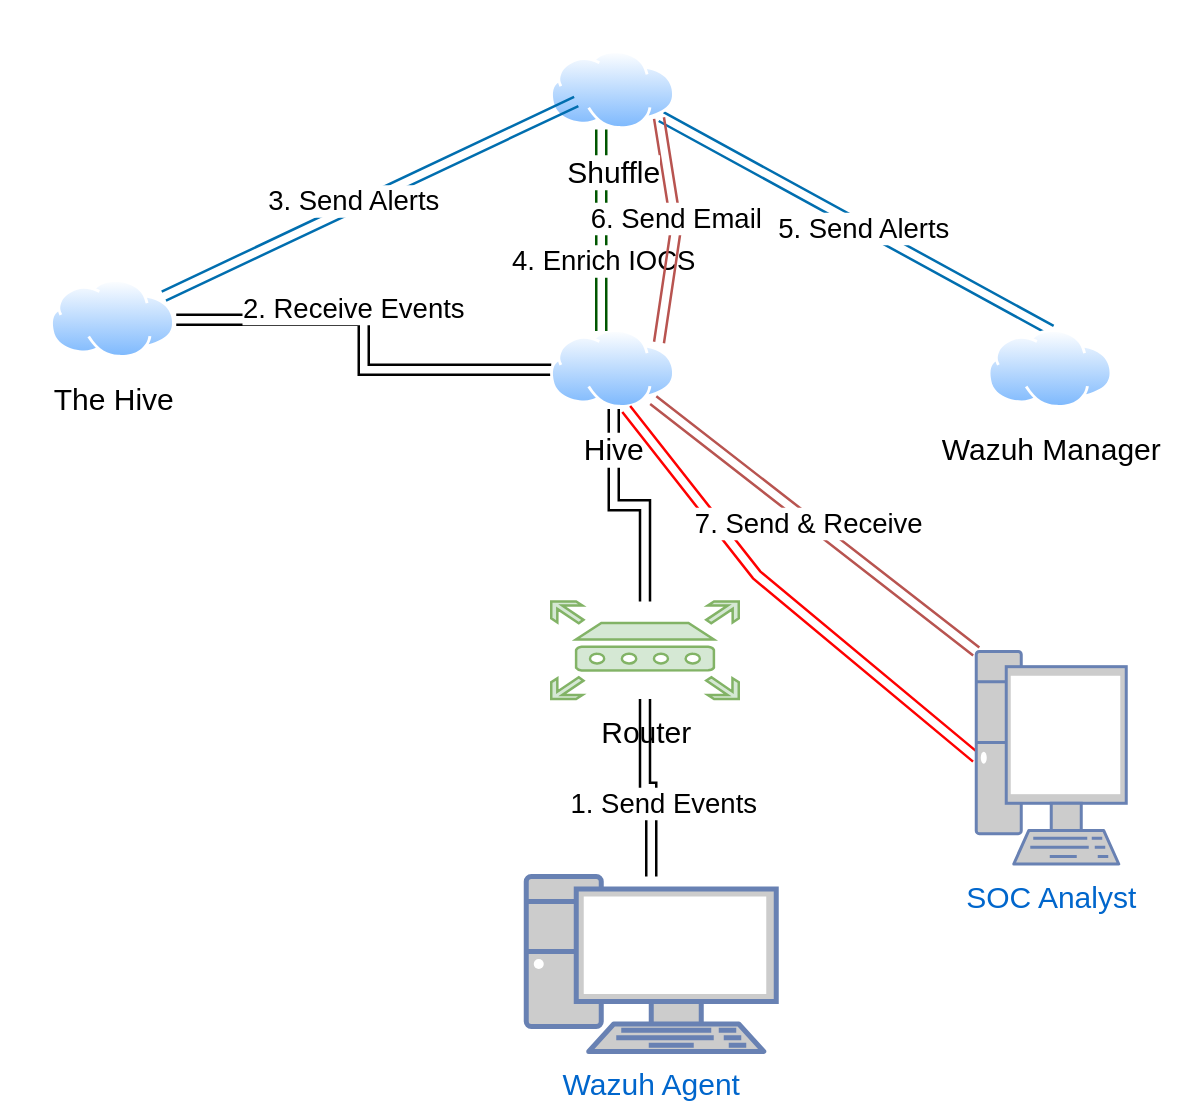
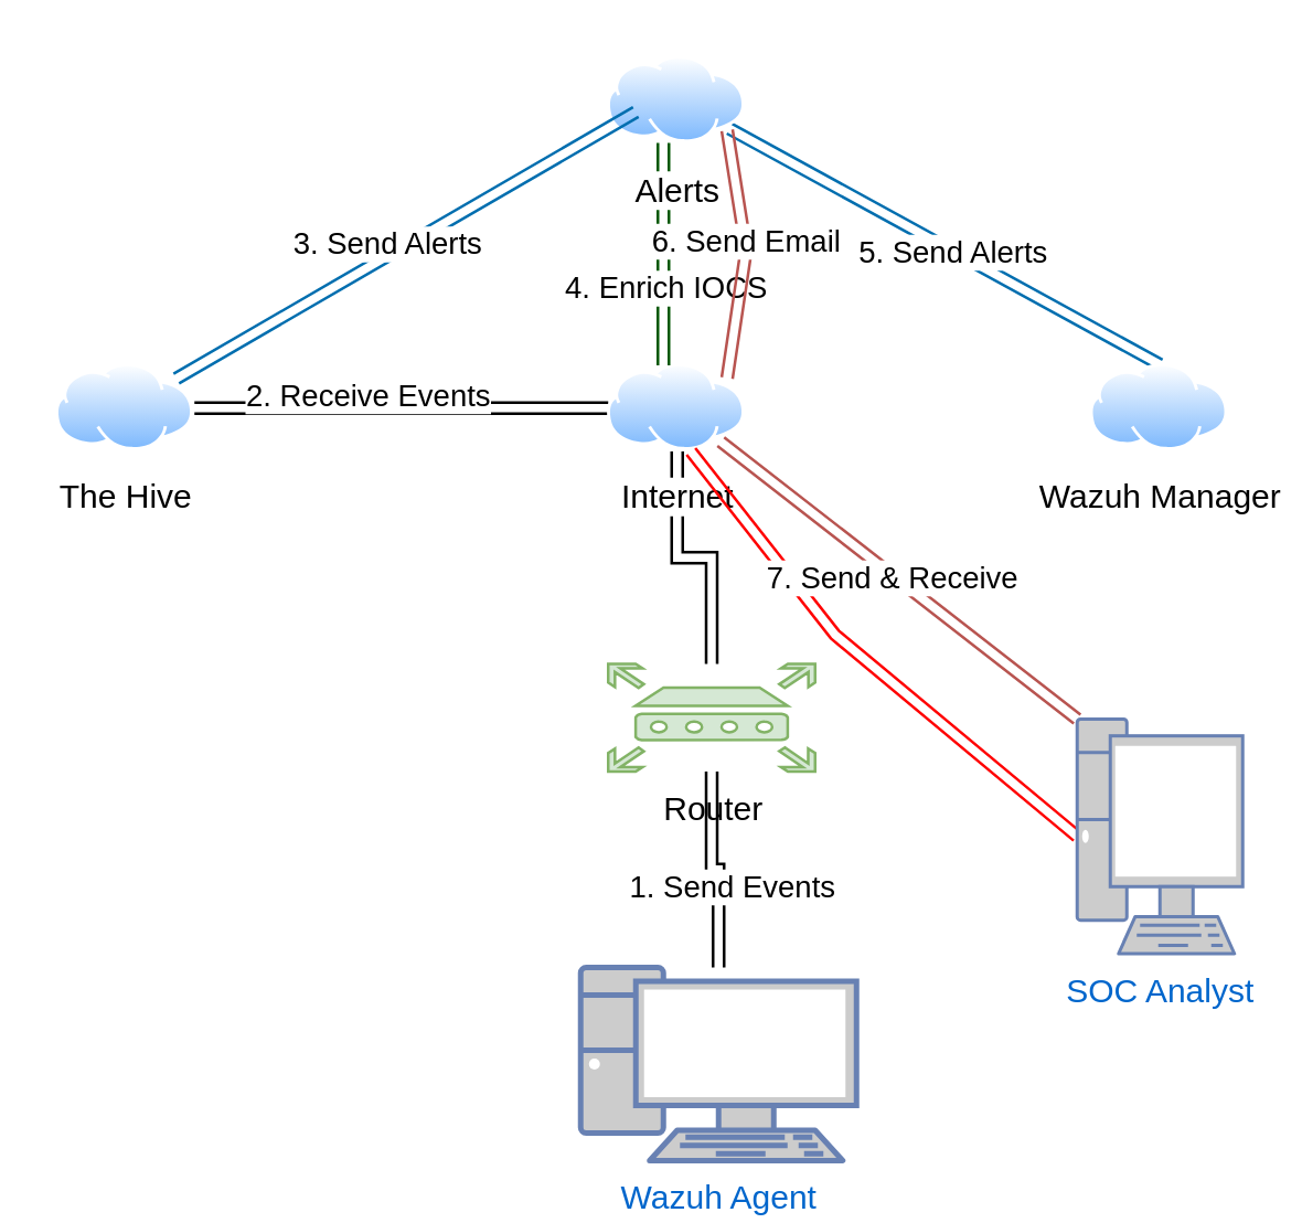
- <mxCell id="16" value="Shuffle" style="image;aspect=fixed;perimeter=ellipsePerimeter;html=1;align=center;shadow=0;dashed=0;spacingTop=3;image=img/lib/active_directory/internet_cloud.svg;" vertex="1" parent="1"><mxGeometry x="220" width="50" height="31.5" as="geometry" y="20" /></mxCell>
+ <mxCell id="16" value="Alerts" style="image;aspect=fixed;perimeter=ellipsePerimeter;html=1;align=center;shadow=0;dashed=0;spacingTop=3;image=img/lib/active_directory/internet_cloud.svg;" vertex="1" parent="1"><mxGeometry x="220" width="50" height="31.5" as="geometry" y="20" /></mxCell>
- <mxCell id="18" value="The Hive" style="image;aspect=fixed;perimeter=ellipsePerimeter;html=1;align=center;shadow=0;dashed=0;spacingTop=3;image=img/lib/active_directory/internet_cloud.svg;" vertex="1" parent="1"><mxGeometry x="20" y="111.5" width="50" height="31.5" as="geometry" /></mxCell>
+ <mxCell id="18" value="The Hive" style="image;aspect=fixed;perimeter=ellipsePerimeter;html=1;align=center;shadow=0;dashed=0;spacingTop=3;image=img/lib/active_directory/internet_cloud.svg;" vertex="1" parent="1"><mxGeometry x="20" y="131.5" width="50" height="31.5" as="geometry" /></mxCell>
- <mxCell id="9" value="Hive" style="image;aspect=fixed;perimeter=ellipsePerimeter;html=1;align=center;shadow=0;dashed=0;spacingTop=3;image=img/lib/active_directory/internet_cloud.svg;" vertex="1" parent="1"><mxGeometry x="220" y="131.5" width="50" height="31.5" as="geometry" /></mxCell>
+ <mxCell id="9" value="Internet" style="image;aspect=fixed;perimeter=ellipsePerimeter;html=1;align=center;shadow=0;dashed=0;spacingTop=3;image=img/lib/active_directory/internet_cloud.svg;" vertex="1" parent="1"><mxGeometry x="220" y="131.5" width="50" height="31.5" as="geometry" /></mxCell>
